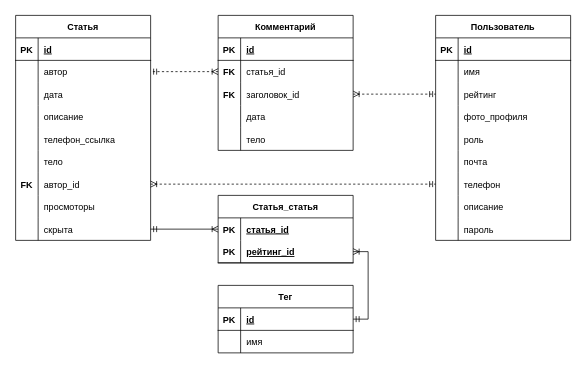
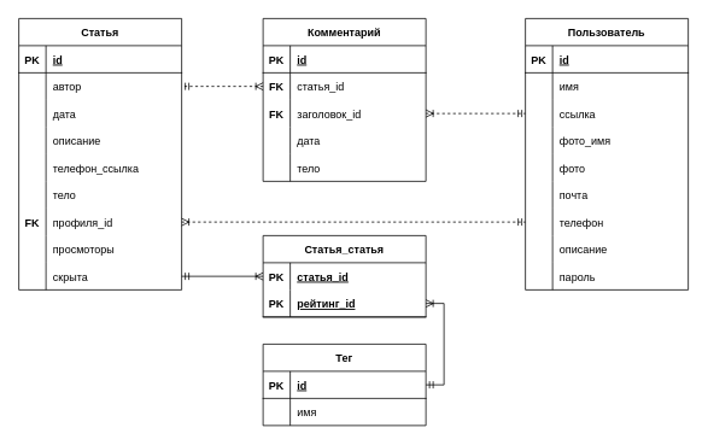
- <mxCell id="39" value="рейтинг" style="shape=partialRectangle;connectable=0;fillColor=none;top=0;left=0;bottom=0;right=0;align=left;spacingLeft=6;overflow=hidden;" parent="37" vertex="1"><mxGeometry x="30" width="150" height="30" as="geometry"><mxRectangle width="150" height="30" as="alternateBounds" /></mxGeometry></mxCell>
+ <mxCell id="39" value="ссылка" style="shape=partialRectangle;connectable=0;fillColor=none;top=0;left=0;bottom=0;right=0;align=left;spacingLeft=6;overflow=hidden;" parent="37" vertex="1"><mxGeometry x="30" width="150" height="30" as="geometry"><mxRectangle width="150" height="30" as="alternateBounds" /></mxGeometry></mxCell>
- <mxCell id="42" value="фото_профиля" style="shape=partialRectangle;connectable=0;fillColor=none;top=0;left=0;bottom=0;right=0;align=left;spacingLeft=6;overflow=hidden;" parent="40" vertex="1"><mxGeometry x="30" width="150" height="30" as="geometry"><mxRectangle width="150" height="30" as="alternateBounds" /></mxGeometry></mxCell>
+ <mxCell id="42" value="фото_имя" style="shape=partialRectangle;connectable=0;fillColor=none;top=0;left=0;bottom=0;right=0;align=left;spacingLeft=6;overflow=hidden;" parent="40" vertex="1"><mxGeometry x="30" width="150" height="30" as="geometry"><mxRectangle width="150" height="30" as="alternateBounds" /></mxGeometry></mxCell>
- <mxCell id="45" value="роль" style="shape=partialRectangle;connectable=0;fillColor=none;top=0;left=0;bottom=0;right=0;align=left;spacingLeft=6;overflow=hidden;" parent="43" vertex="1"><mxGeometry x="30" width="150" height="30" as="geometry"><mxRectangle width="150" height="30" as="alternateBounds" /></mxGeometry></mxCell>
+ <mxCell id="45" value="фото" style="shape=partialRectangle;connectable=0;fillColor=none;top=0;left=0;bottom=0;right=0;align=left;spacingLeft=6;overflow=hidden;" parent="43" vertex="1"><mxGeometry x="30" width="150" height="30" as="geometry"><mxRectangle width="150" height="30" as="alternateBounds" /></mxGeometry></mxCell>
- <mxCell id="23" value="автор_id" style="shape=partialRectangle;connectable=0;fillColor=none;top=0;left=0;bottom=0;right=0;align=left;spacingLeft=6;overflow=hidden;" parent="21" vertex="1"><mxGeometry x="30" width="150" height="30" as="geometry"><mxRectangle width="150" height="30" as="alternateBounds" /></mxGeometry></mxCell>
+ <mxCell id="23" value="профиля_id" style="shape=partialRectangle;connectable=0;fillColor=none;top=0;left=0;bottom=0;right=0;align=left;spacingLeft=6;overflow=hidden;" parent="21" vertex="1"><mxGeometry x="30" width="150" height="30" as="geometry"><mxRectangle width="150" height="30" as="alternateBounds" /></mxGeometry></mxCell>
